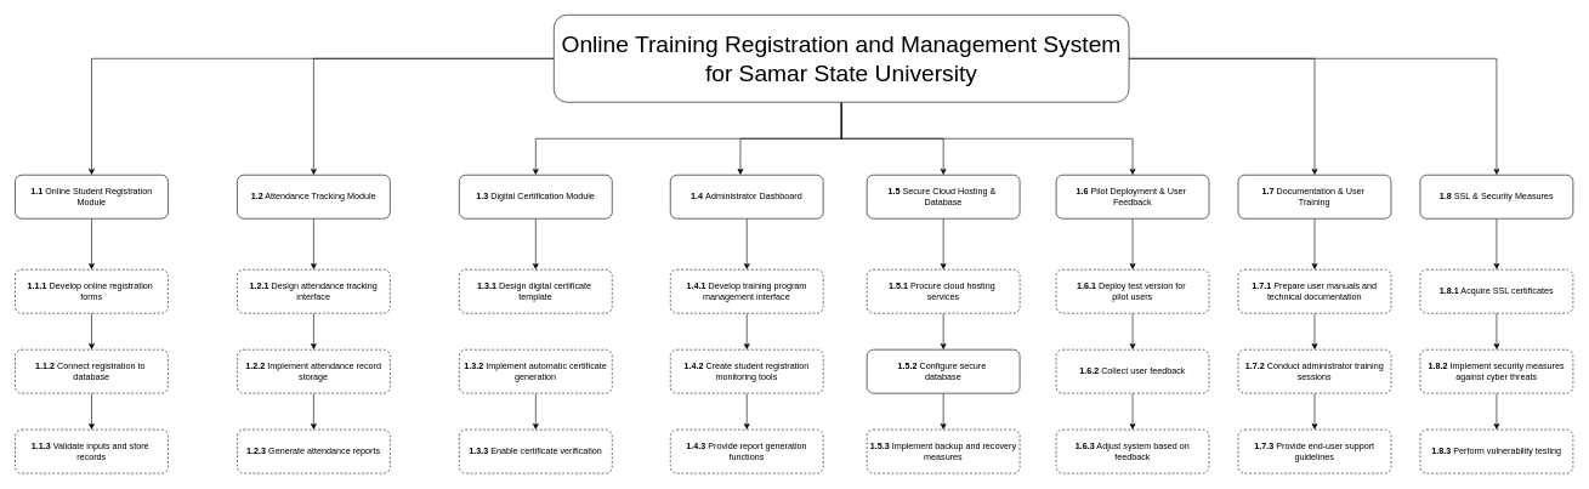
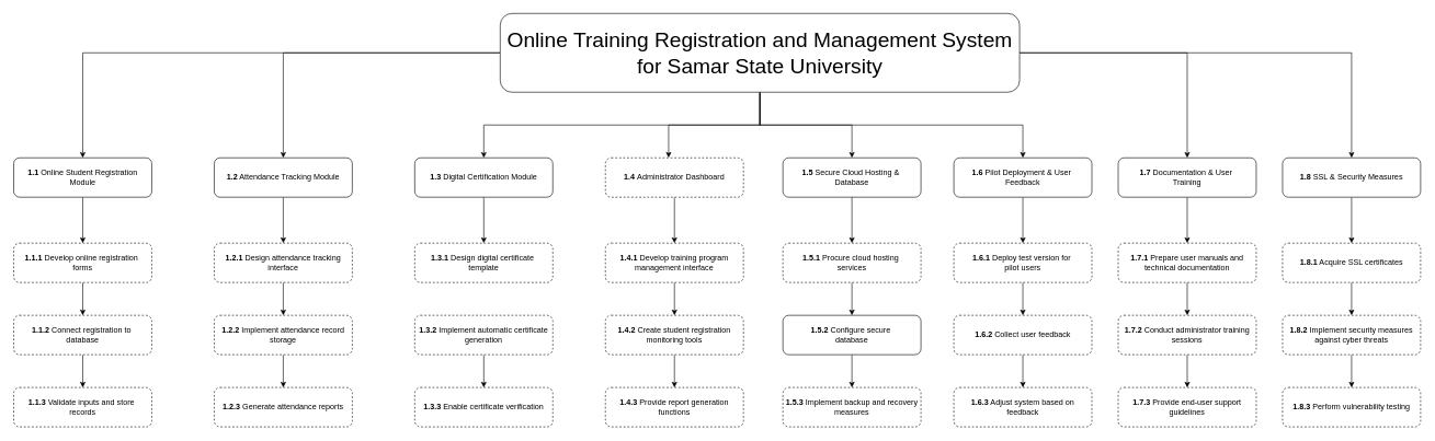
- <mxCell id="28" value="&lt;b&gt;1.4 &lt;/b&gt;Administrator Dashboard" style="rounded=1;whiteSpace=wrap;html=1;" vertex="1" parent="1"><mxGeometry x="920" y="240" width="210" height="60" as="geometry" /></mxCell>
+ <mxCell id="28" value="&lt;b&gt;1.4 &lt;/b&gt;Administrator Dashboard" style="rounded=1;whiteSpace=wrap;html=1;dashed=1;" vertex="1" parent="1"><mxGeometry x="920" y="240" width="210" height="60" as="geometry" /></mxCell>
